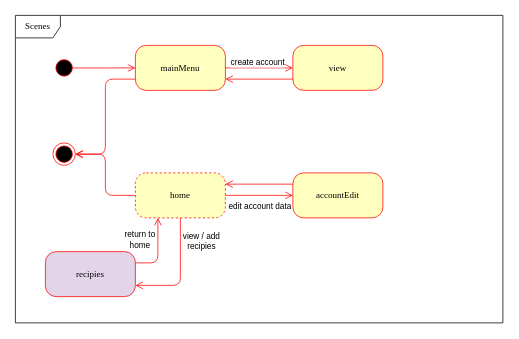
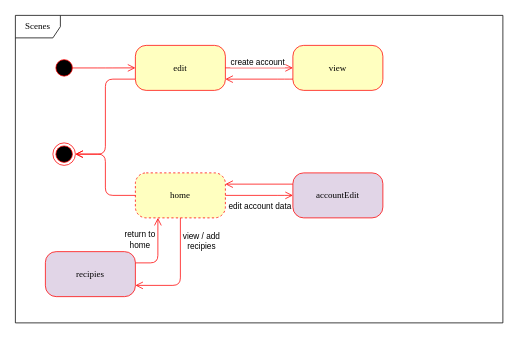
- <mxCell id="5" value="mainMenu" style="rounded=1;whiteSpace=wrap;html=1;arcSize=24;fillColor=#ffffc0;strokeColor=#ff0000;shadow=0;comic=0;labelBackgroundColor=none;fontFamily=Verdana;fontSize=12;fontColor=#000000;align=center;" parent="1" vertex="1"><mxGeometry x="180" y="60" width="120" height="60" as="geometry" /></mxCell>
+ <mxCell id="5" value="edit" style="rounded=1;whiteSpace=wrap;html=1;arcSize=24;fillColor=#ffffc0;strokeColor=#ff0000;shadow=0;comic=0;labelBackgroundColor=none;fontFamily=Verdana;fontSize=12;fontColor=#000000;align=center;" parent="1" vertex="1"><mxGeometry x="180" y="60" width="120" height="60" as="geometry" /></mxCell>
- <mxCell id="22" value="accountEdit" style="rounded=1;whiteSpace=wrap;html=1;arcSize=24;fillColor=#FFFFC0;strokeColor=#FF0000;shadow=0;comic=0;labelBackgroundColor=none;fontFamily=Verdana;fontSize=12;fontColor=#000000;align=center;" vertex="1" parent="1"><mxGeometry x="390" y="230" width="120" height="60" as="geometry" /></mxCell>
+ <mxCell id="22" value="accountEdit" style="rounded=1;whiteSpace=wrap;html=1;arcSize=24;fillColor=#e1d5e7;strokeColor=#FF0000;shadow=0;comic=0;labelBackgroundColor=none;fontFamily=Verdana;fontSize=12;fontColor=#000000;align=center;" vertex="1" parent="1"><mxGeometry x="390" y="230" width="120" height="60" as="geometry" /></mxCell>
